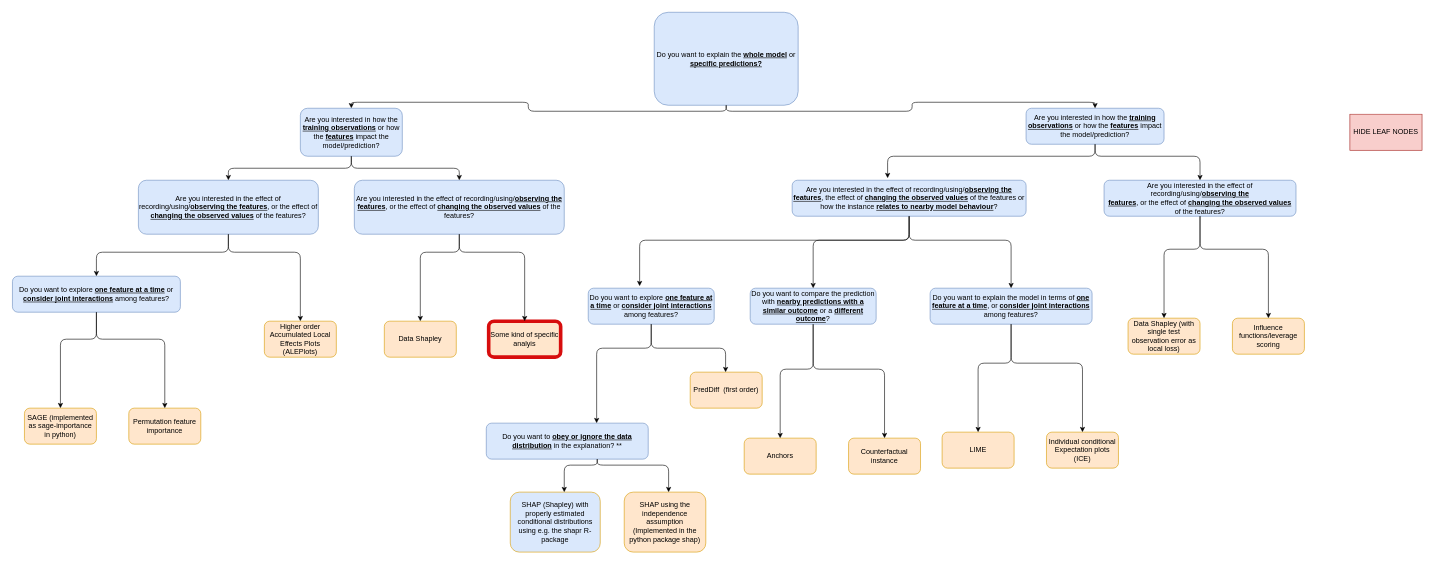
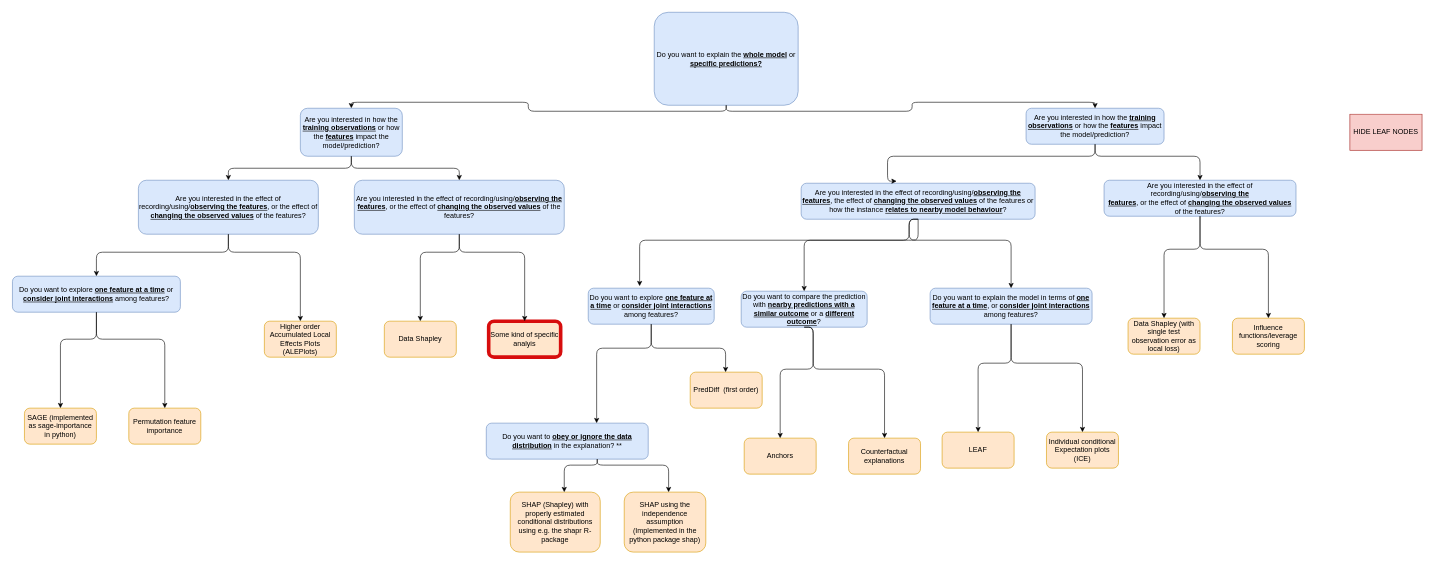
- <mxCell id="25" value="Are you interested in the effect of recording/using/&lt;u&gt;&lt;b&gt;observing the &lt;br&gt;features&lt;/b&gt;&lt;/u&gt;, the effect of &lt;u&gt;&lt;b&gt;changing the observed values&lt;/b&gt;&lt;/u&gt; of the features or how the instance &lt;u&gt;&lt;b&gt;relates to nearby model behaviour&lt;/b&gt;&lt;/u&gt;?" style="rounded=1;whiteSpace=wrap;html=1;fillColor=#dae8fc;strokeColor=#6c8ebf;" parent="16" vertex="1"><mxGeometry x="1320" y="300" width="390" height="60" as="geometry" /></mxCell>
+ <mxCell id="25" value="Are you interested in the effect of recording/using/&lt;u&gt;&lt;b&gt;observing the &lt;br&gt;features&lt;/b&gt;&lt;/u&gt;, the effect of &lt;u&gt;&lt;b&gt;changing the observed values&lt;/b&gt;&lt;/u&gt; of the features or how the instance &lt;u&gt;&lt;b&gt;relates to nearby model behaviour&lt;/b&gt;&lt;/u&gt;?" style="rounded=1;whiteSpace=wrap;html=1;fillColor=#dae8fc;strokeColor=#6c8ebf;" parent="16" vertex="1"><mxGeometry x="1335" y="305" width="390" height="60" as="geometry" /></mxCell>
- <mxCell id="44" value="Do you want to compare the prediction with &lt;u&gt;&lt;b&gt;nearby predictions with a similar outcome&lt;/b&gt;&lt;/u&gt; or a &lt;u&gt;&lt;b&gt;different outcome&lt;/b&gt;&lt;/u&gt;?" style="rounded=1;whiteSpace=wrap;html=1;fillColor=#dae8fc;strokeColor=#6c8ebf;" parent="16" vertex="1"><mxGeometry x="1250" y="480" width="210" height="60" as="geometry" /></mxCell>
+ <mxCell id="44" value="Do you want to compare the prediction with &lt;u&gt;&lt;b&gt;nearby predictions with a similar outcome&lt;/b&gt;&lt;/u&gt; or a &lt;u&gt;&lt;b&gt;different outcome&lt;/b&gt;&lt;/u&gt;?" style="rounded=1;whiteSpace=wrap;html=1;fillColor=#dae8fc;strokeColor=#6c8ebf;" parent="16" vertex="1"><mxGeometry x="1235" y="485" width="210" height="60" as="geometry" /></mxCell>
- <mxCell id="10" value="LIME" style="rounded=1;whiteSpace=wrap;html=1;fillColor=#ffe6cc;strokeColor=#d79b00;" parent="1" vertex="1"><mxGeometry x="1570" y="720" width="120" height="60" as="geometry" /></mxCell>
+ <mxCell id="10" value="LEAF" style="rounded=1;whiteSpace=wrap;html=1;fillColor=#ffe6cc;strokeColor=#d79b00;" parent="1" vertex="1"><mxGeometry x="1570" y="720" width="120" height="60" as="geometry" /></mxCell>
- <mxCell id="11" value="Counterfactual instance" style="rounded=1;whiteSpace=wrap;html=1;fillColor=#ffe6cc;strokeColor=#d79b00;" parent="1" vertex="1"><mxGeometry x="1414" y="730" width="120" height="60" as="geometry" /></mxCell>
+ <mxCell id="11" value="Counterfactual explanations" style="rounded=1;whiteSpace=wrap;html=1;fillColor=#ffe6cc;strokeColor=#d79b00;" parent="1" vertex="1"><mxGeometry x="1414" y="730" width="120" height="60" as="geometry" /></mxCell>
- <mxCell id="15" value="SHAP (Shapley) with properly estimated conditional distributions using e.g. the shapr R-package&lt;br&gt;" style="rounded=1;whiteSpace=wrap;html=1;fillColor=#dae8fc;strokeColor=#d79b00;" parent="1" vertex="1"><mxGeometry x="850" y="820" width="150" height="100" as="geometry" /></mxCell>
+ <mxCell id="15" value="SHAP (Shapley) with properly estimated conditional distributions using e.g. the shapr R-package&lt;br&gt;" style="rounded=1;whiteSpace=wrap;html=1;fillColor=#ffe6cc;strokeColor=#d79b00;" parent="1" vertex="1"><mxGeometry x="850" y="820" width="150" height="100" as="geometry" /></mxCell>
